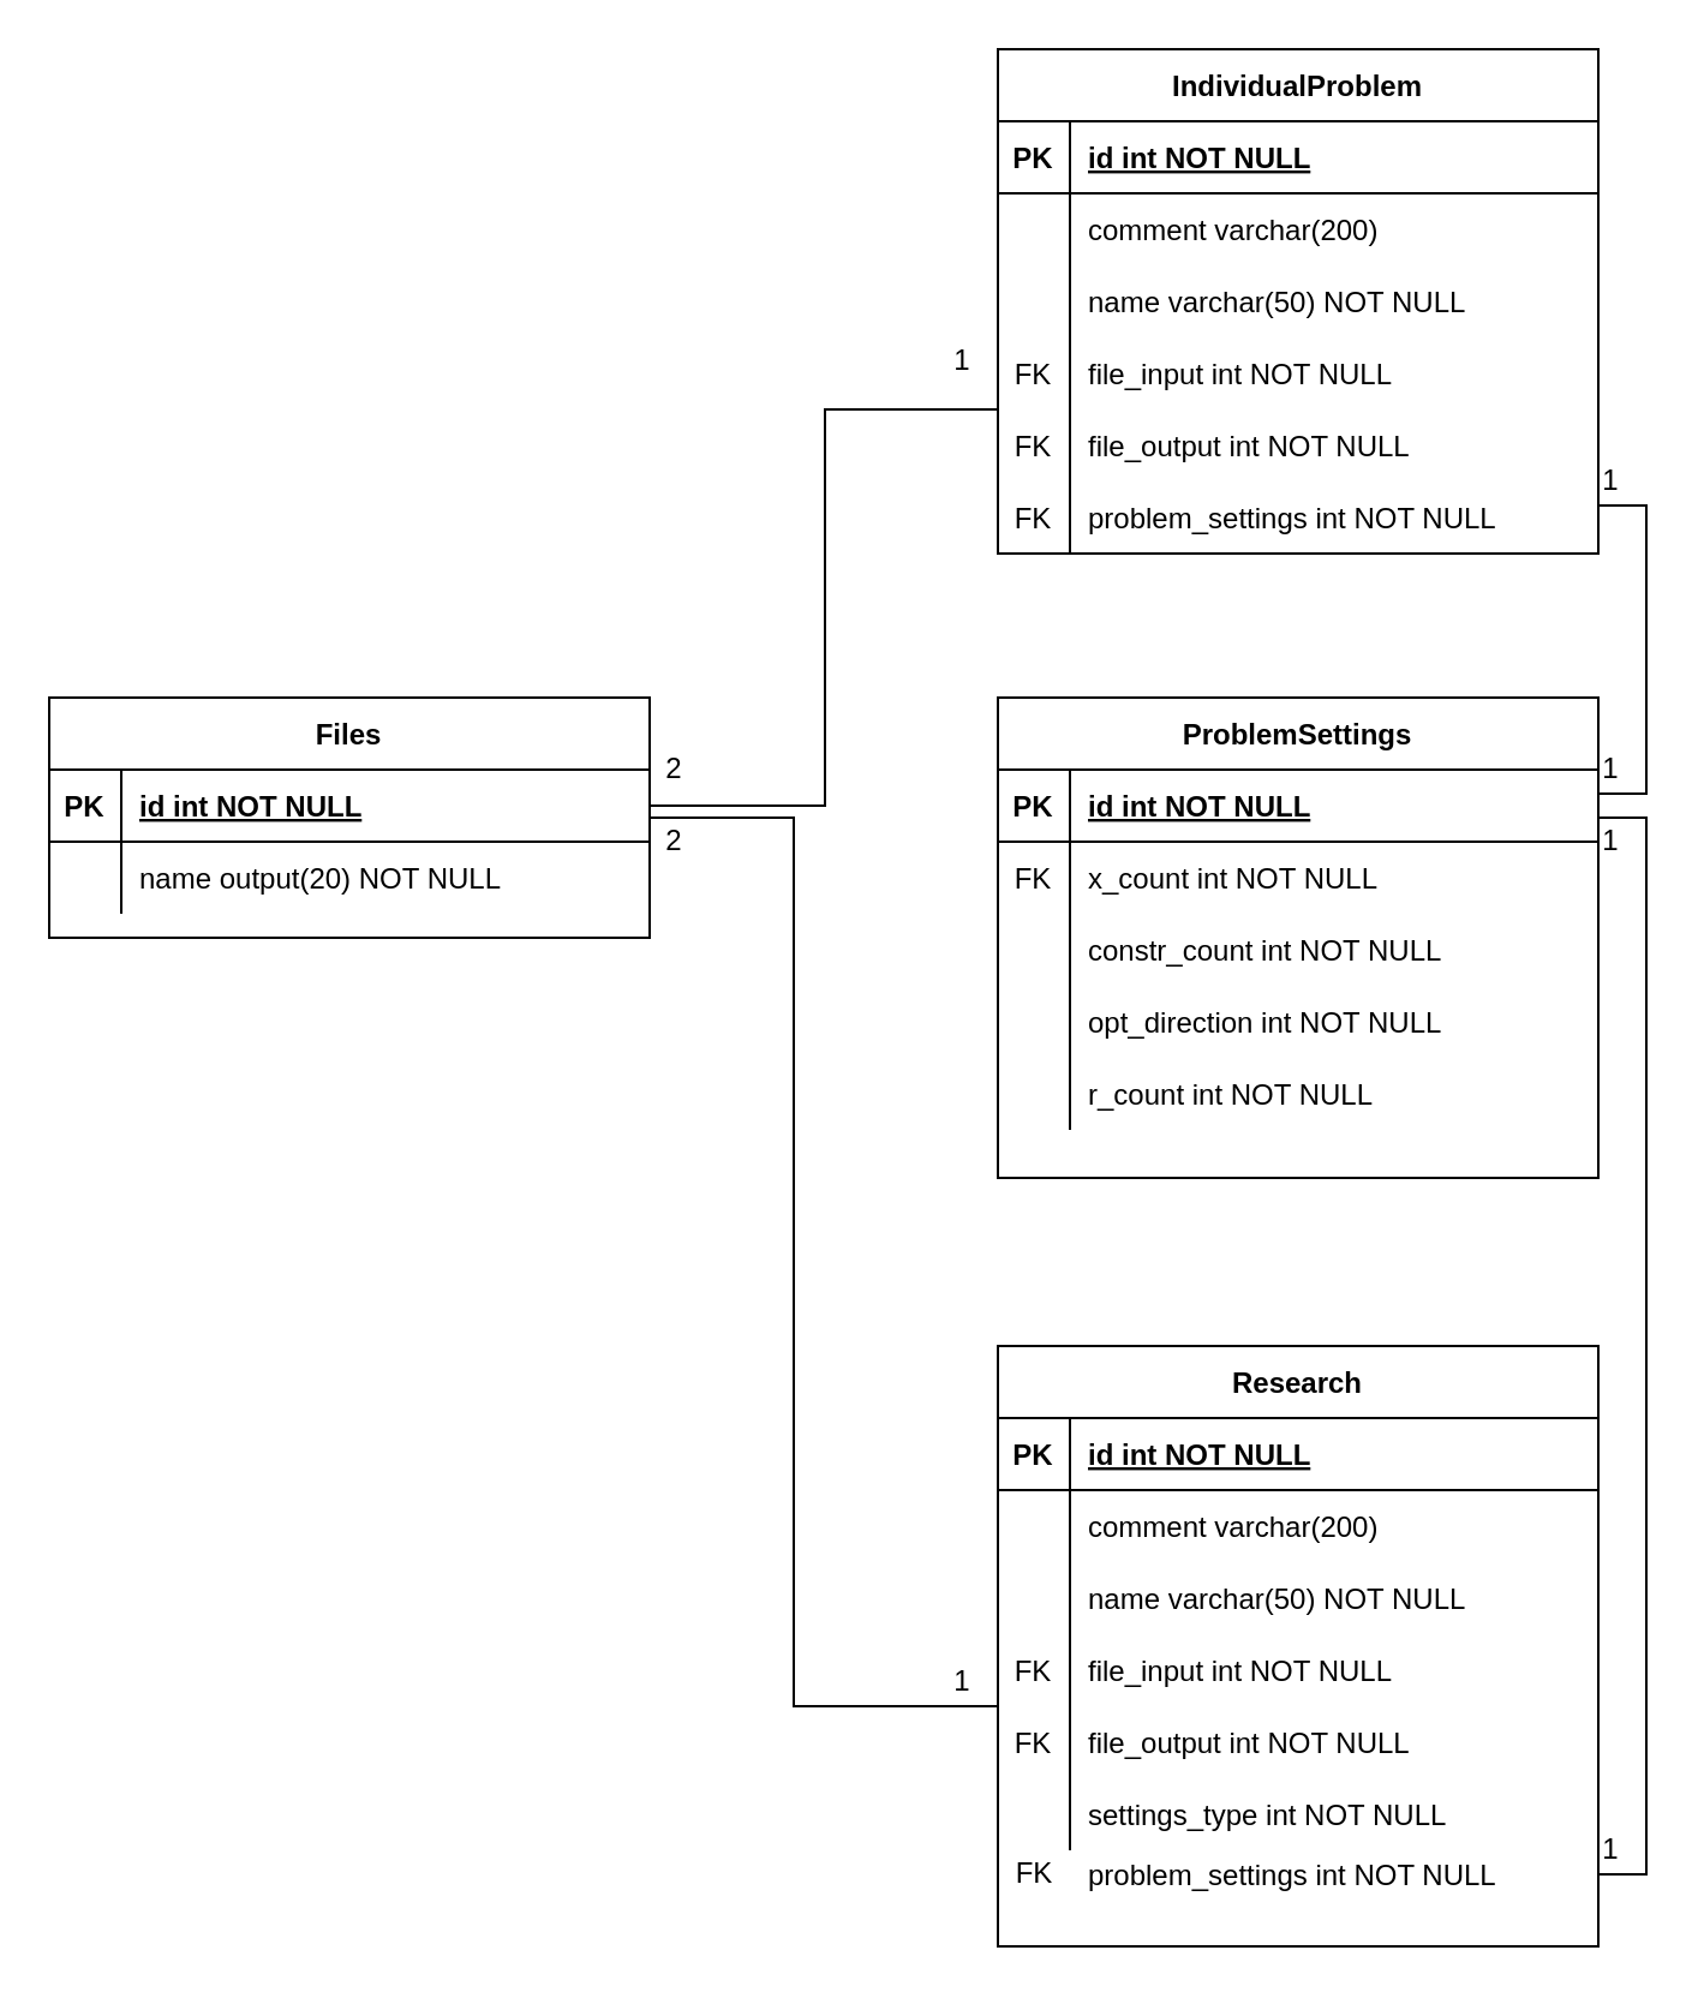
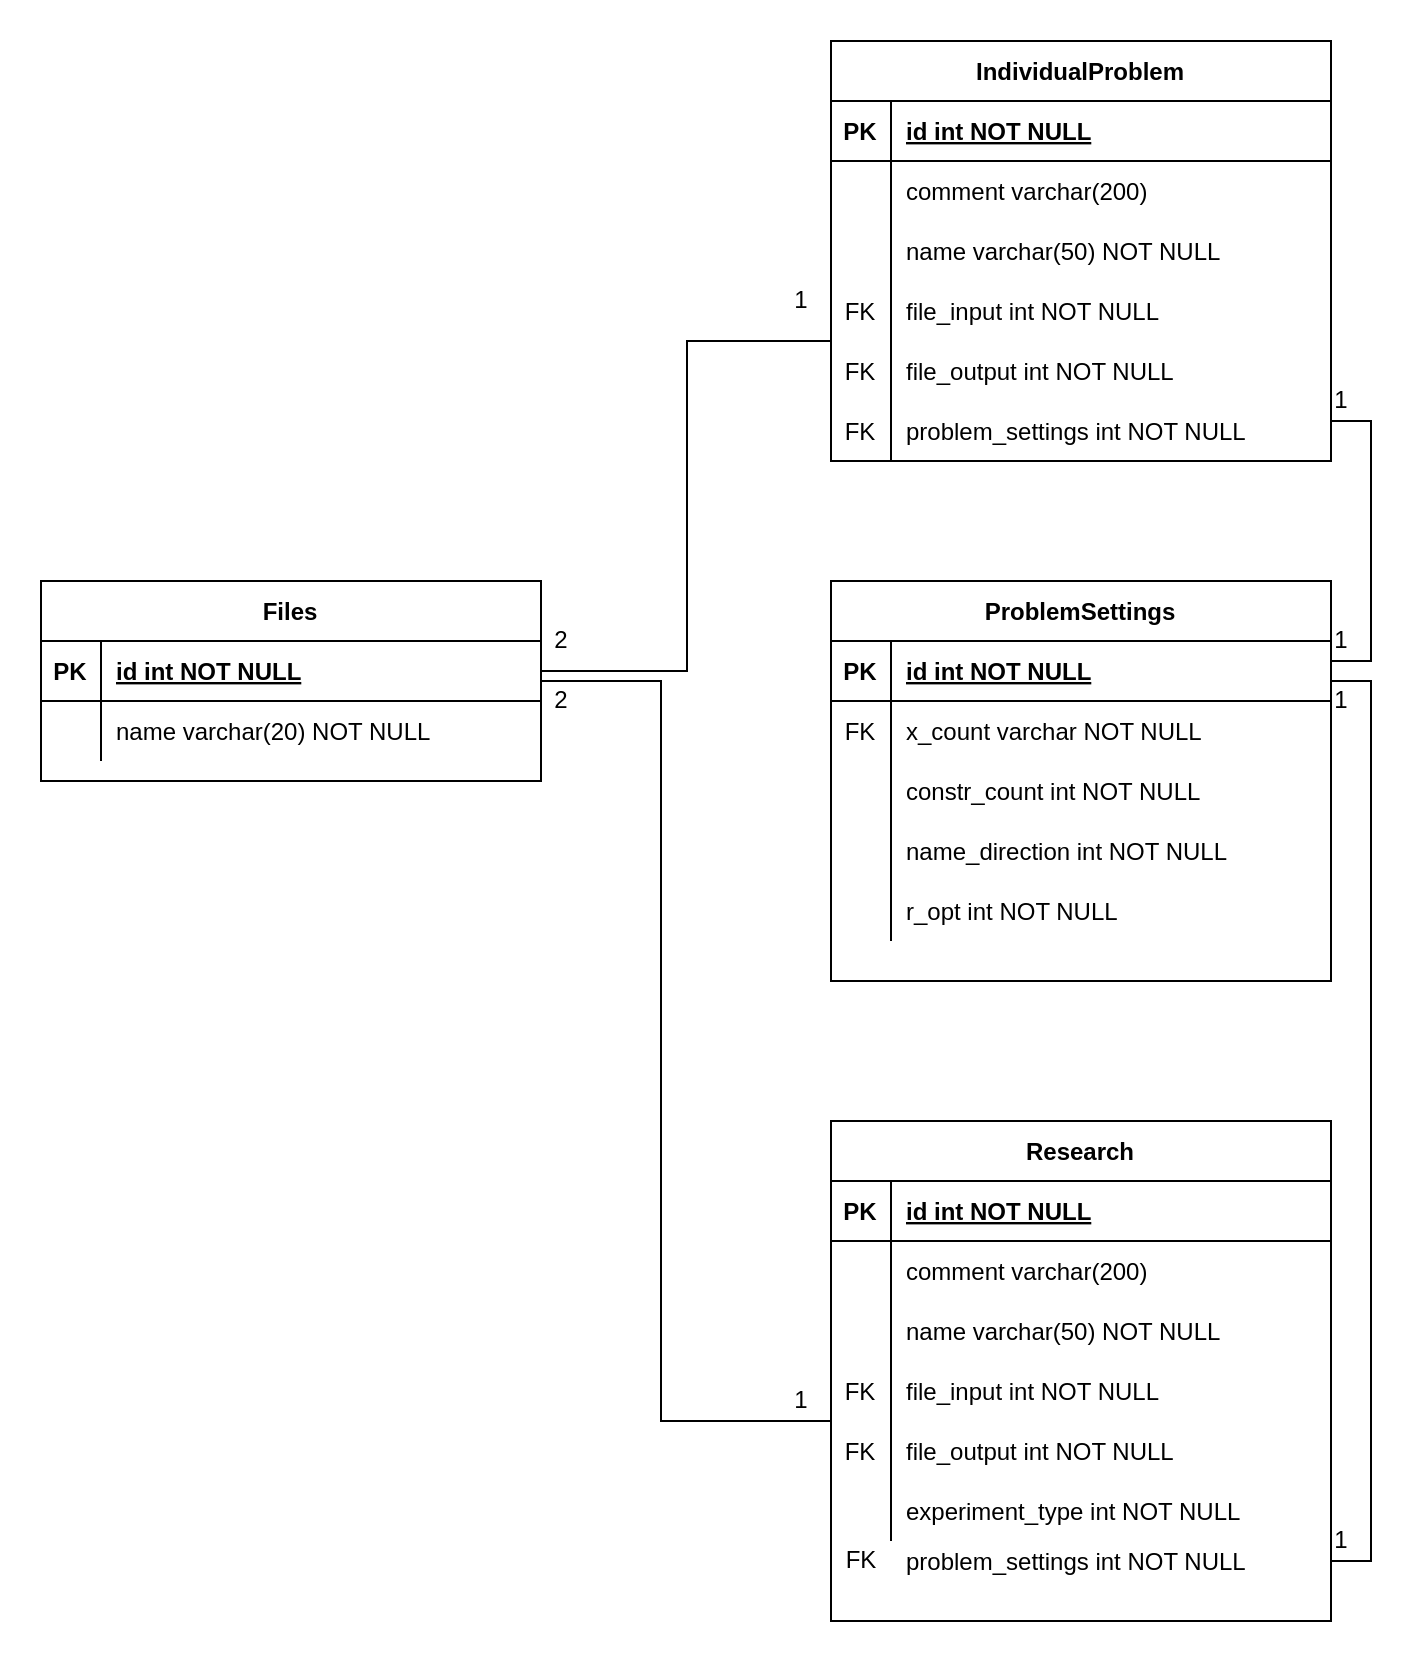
- <mxCell id="43" value="name output(20) NOT NULL" style="shape=partialRectangle;overflow=hidden;connectable=0;fillColor=none;top=0;left=0;bottom=0;right=0;align=left;spacingLeft=6;" vertex="1" parent="41"><mxGeometry x="30" width="220" height="30" as="geometry" /></mxCell>
+ <mxCell id="43" value="name varchar(20) NOT NULL" style="shape=partialRectangle;overflow=hidden;connectable=0;fillColor=none;top=0;left=0;bottom=0;right=0;align=left;spacingLeft=6;" vertex="1" parent="41"><mxGeometry x="30" width="220" height="30" as="geometry" /></mxCell>
- <mxCell id="8" value="x_count int NOT NULL" style="shape=partialRectangle;overflow=hidden;connectable=0;fillColor=none;top=0;left=0;bottom=0;right=0;align=left;spacingLeft=6;" parent="6" vertex="1"><mxGeometry x="30" width="220" height="30" as="geometry" /></mxCell>
+ <mxCell id="8" value="x_count varchar NOT NULL" style="shape=partialRectangle;overflow=hidden;connectable=0;fillColor=none;top=0;left=0;bottom=0;right=0;align=left;spacingLeft=6;" parent="6" vertex="1"><mxGeometry x="30" width="220" height="30" as="geometry" /></mxCell>
- <mxCell id="14" value="opt_direction int NOT NULL" style="shape=partialRectangle;overflow=hidden;connectable=0;fillColor=none;top=0;left=0;bottom=0;right=0;align=left;spacingLeft=6;" vertex="1" parent="12"><mxGeometry x="30" width="220" height="30" as="geometry" /></mxCell>
+ <mxCell id="14" value="name_direction int NOT NULL" style="shape=partialRectangle;overflow=hidden;connectable=0;fillColor=none;top=0;left=0;bottom=0;right=0;align=left;spacingLeft=6;" vertex="1" parent="12"><mxGeometry x="30" width="220" height="30" as="geometry" /></mxCell>
- <mxCell id="17" value="r_count int NOT NULL" style="shape=partialRectangle;overflow=hidden;connectable=0;fillColor=none;top=0;left=0;bottom=0;right=0;align=left;spacingLeft=6;" vertex="1" parent="15"><mxGeometry x="30" width="220" height="30" as="geometry" /></mxCell>
+ <mxCell id="17" value="r_opt int NOT NULL" style="shape=partialRectangle;overflow=hidden;connectable=0;fillColor=none;top=0;left=0;bottom=0;right=0;align=left;spacingLeft=6;" vertex="1" parent="15"><mxGeometry x="30" width="220" height="30" as="geometry" /></mxCell>
- <mxCell id="62" value="settings_type int NOT NULL" style="shape=partialRectangle;overflow=hidden;connectable=0;fillColor=none;top=0;left=0;bottom=0;right=0;align=left;spacingLeft=6;" vertex="1" parent="60"><mxGeometry x="30" width="220" height="30" as="geometry" /></mxCell>
+ <mxCell id="62" value="experiment_type int NOT NULL" style="shape=partialRectangle;overflow=hidden;connectable=0;fillColor=none;top=0;left=0;bottom=0;right=0;align=left;spacingLeft=6;" vertex="1" parent="60"><mxGeometry x="30" width="220" height="30" as="geometry" /></mxCell>
